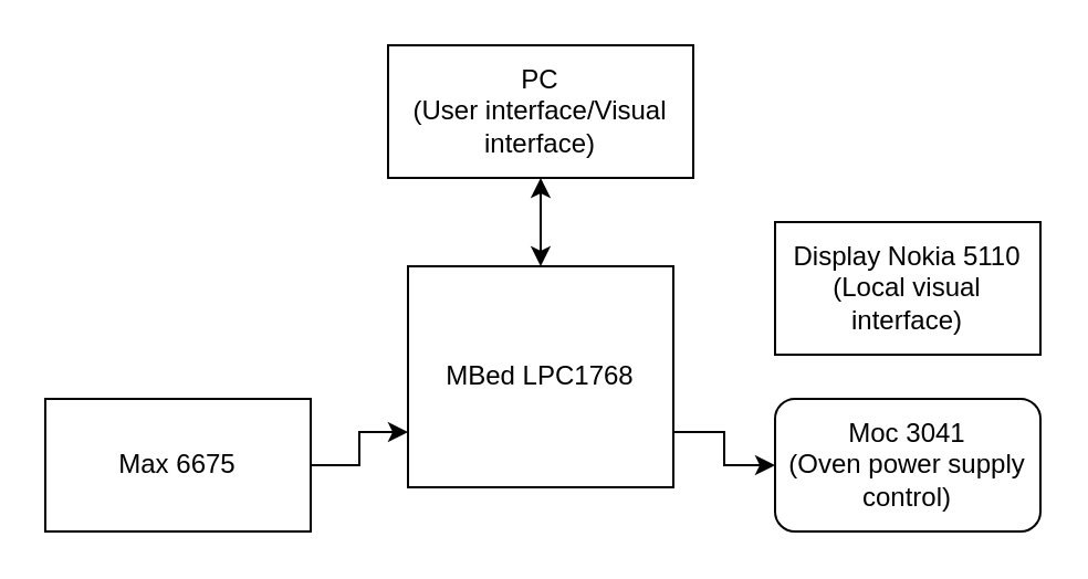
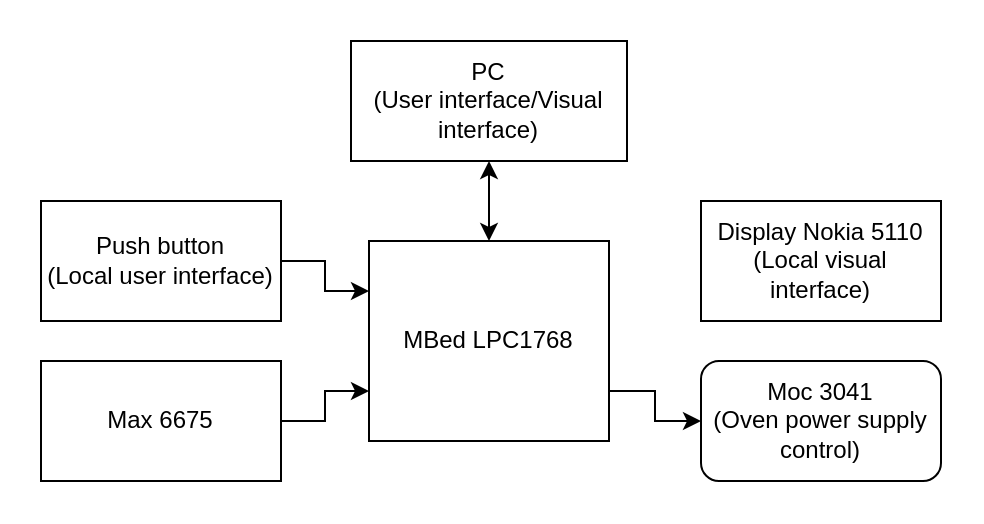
+ <mxCell id="9" value="Push button&lt;br&gt;(Local user interface)" style="rounded=0;whiteSpace=wrap;html=1;" vertex="1" parent="1"><mxGeometry x="20" y="100" width="120" height="60" as="geometry" /></mxCell>
+ <mxCell id="8" style="edgeStyle=orthogonalEdgeStyle;rounded=0;orthogonalLoop=1;jettySize=auto;html=1;exitX=1;exitY=0.5;exitDx=0;exitDy=0;entryX=0;entryY=0.25;entryDx=0;entryDy=0;startArrow=none;startFill=0;endArrow=classic;endFill=1;" edge="1" parent="1" source="9" target="4"><mxGeometry relative="1" as="geometry" /></mxCell>
